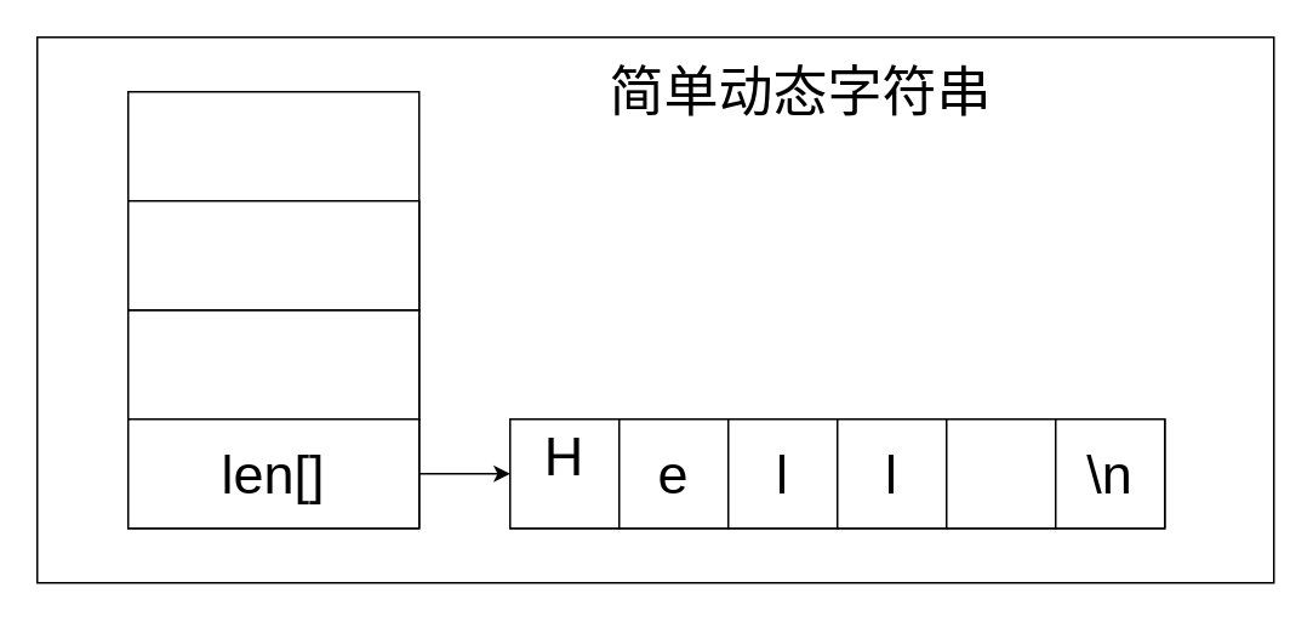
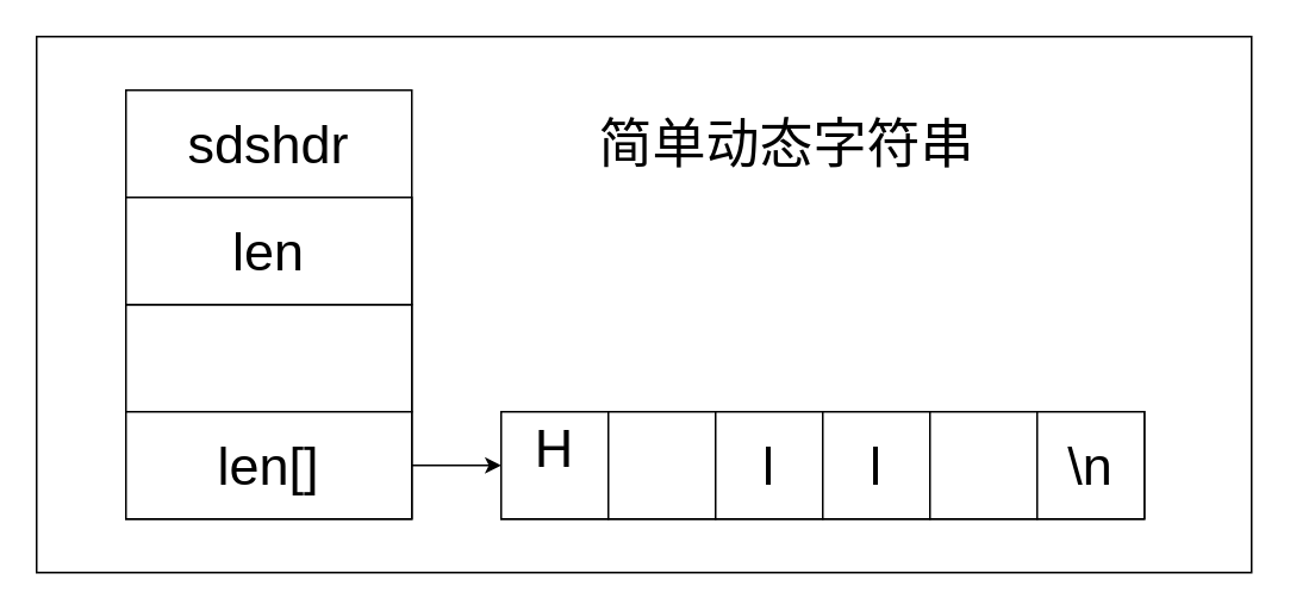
- <mxCell id="23" value="简单动态字符串" style="text;html=1;strokeColor=none;fillColor=none;align=center;verticalAlign=middle;whiteSpace=wrap;rounded=0;fontSize=30;" vertex="1" parent="1"><mxGeometry x="280" y="40" width="320" height="20" as="geometry" /></mxCell>
+ <mxCell id="23" value="简单动态字符串" style="text;html=1;strokeColor=none;fillColor=none;align=center;verticalAlign=middle;whiteSpace=wrap;rounded=0;fontSize=30;" vertex="1" parent="1"><mxGeometry x="280" y="70" width="320" height="20" as="geometry" /></mxCell>
+ <mxCell id="8" value="sdshdr" style="text;html=1;strokeColor=none;fillColor=none;align=center;verticalAlign=middle;whiteSpace=wrap;rounded=0;fontSize=30;" vertex="1" parent="1"><mxGeometry x="100" y="60" width="100" height="40" as="geometry" /></mxCell>
+ <mxCell id="9" value="len" style="text;html=1;strokeColor=none;fillColor=none;align=center;verticalAlign=middle;whiteSpace=wrap;rounded=0;fontSize=30;" vertex="1" parent="1"><mxGeometry x="100" y="115" width="100" height="50" as="geometry" /></mxCell>
- <mxCell id="20" value="e" style="text;html=1;strokeColor=none;fillColor=none;align=center;verticalAlign=middle;whiteSpace=wrap;rounded=0;fontSize=30;" vertex="1" parent="1"><mxGeometry x="350" y="250" width="40" height="20" as="geometry" /></mxCell>
